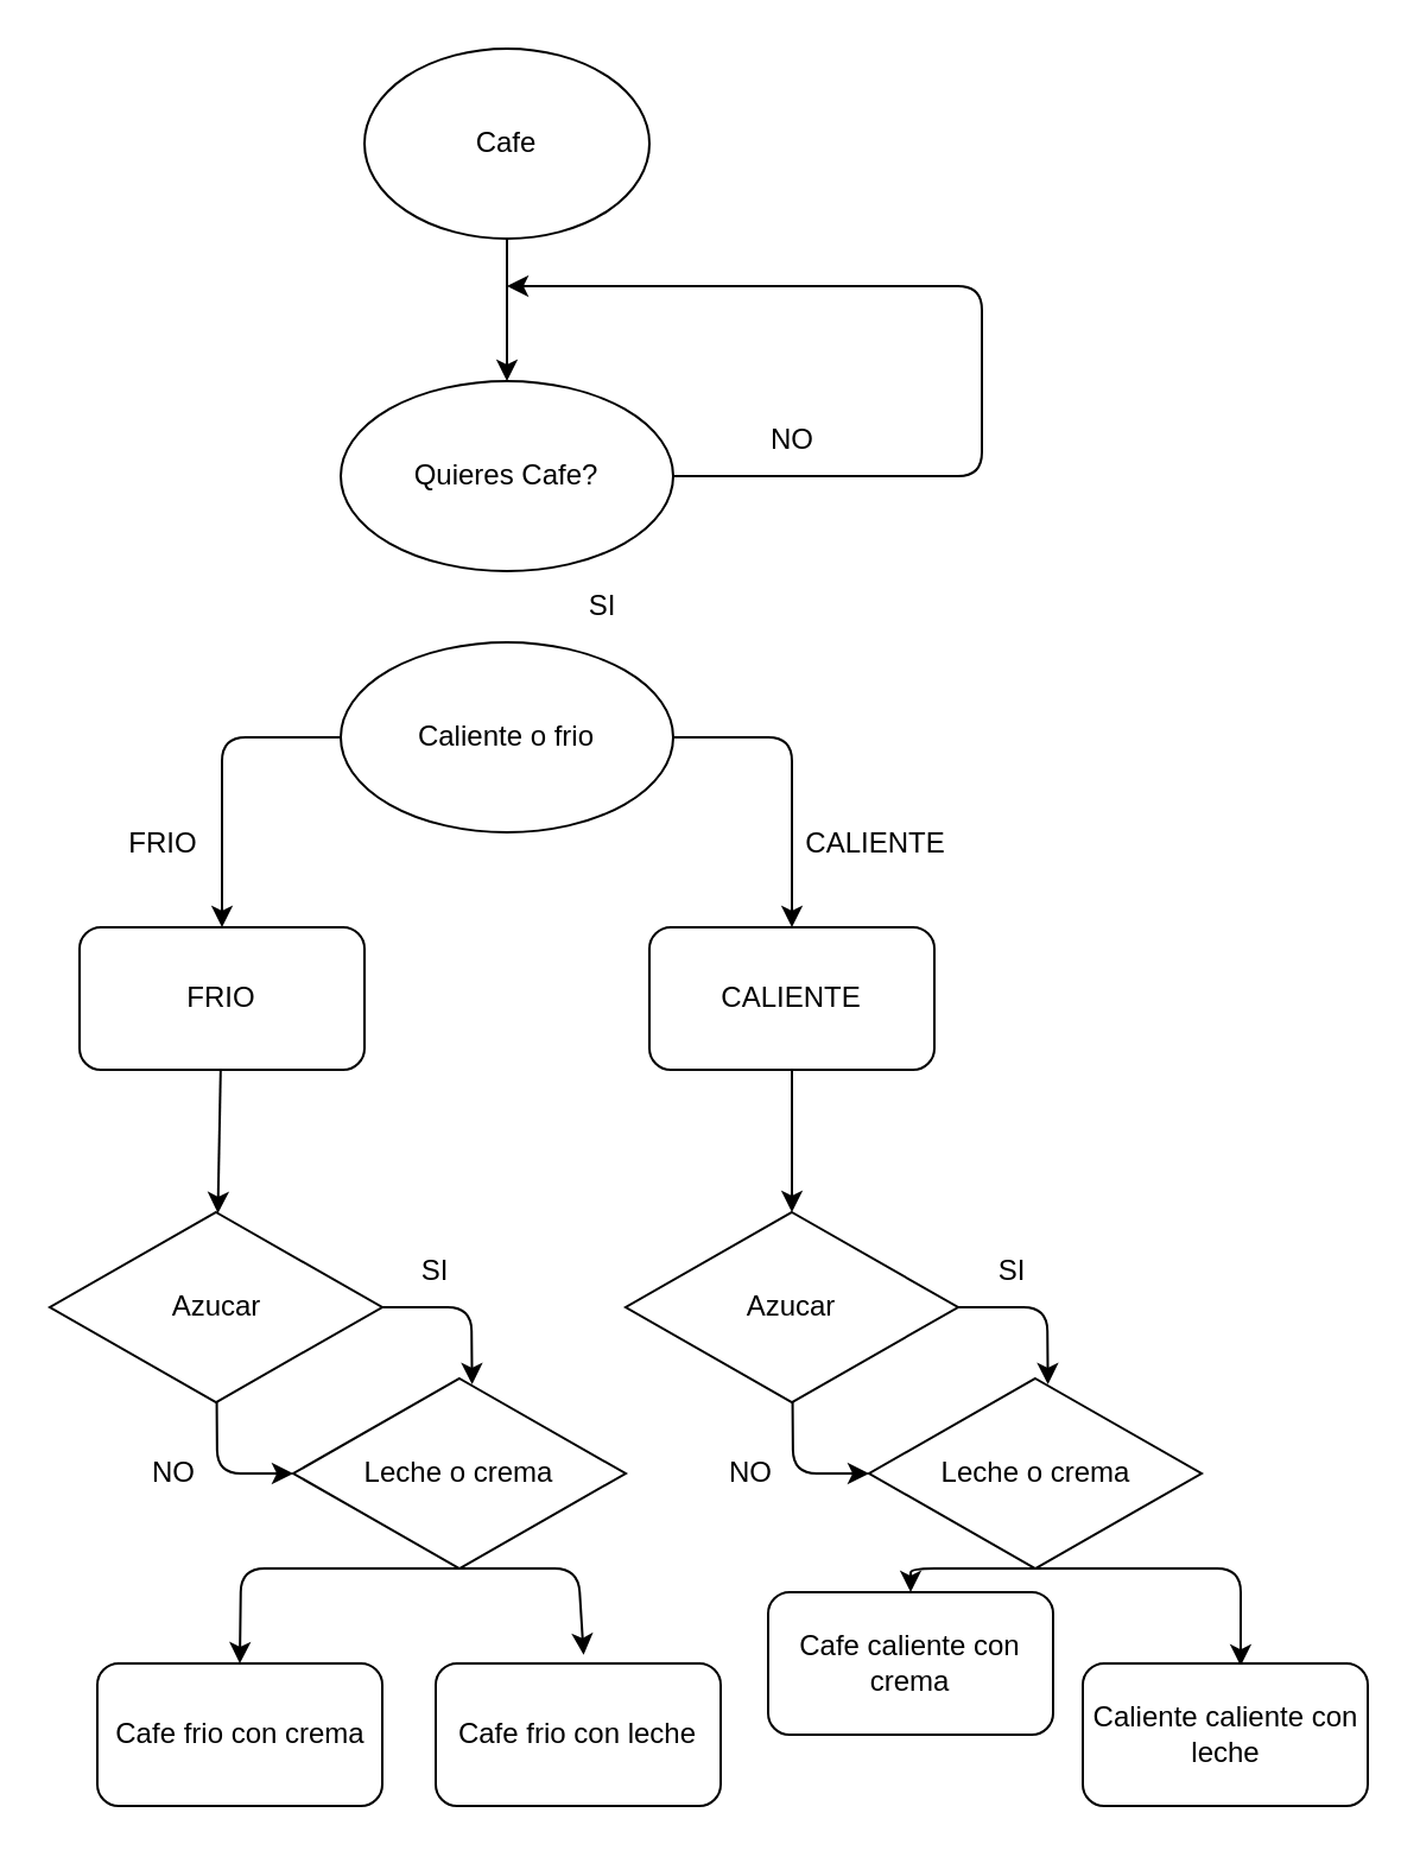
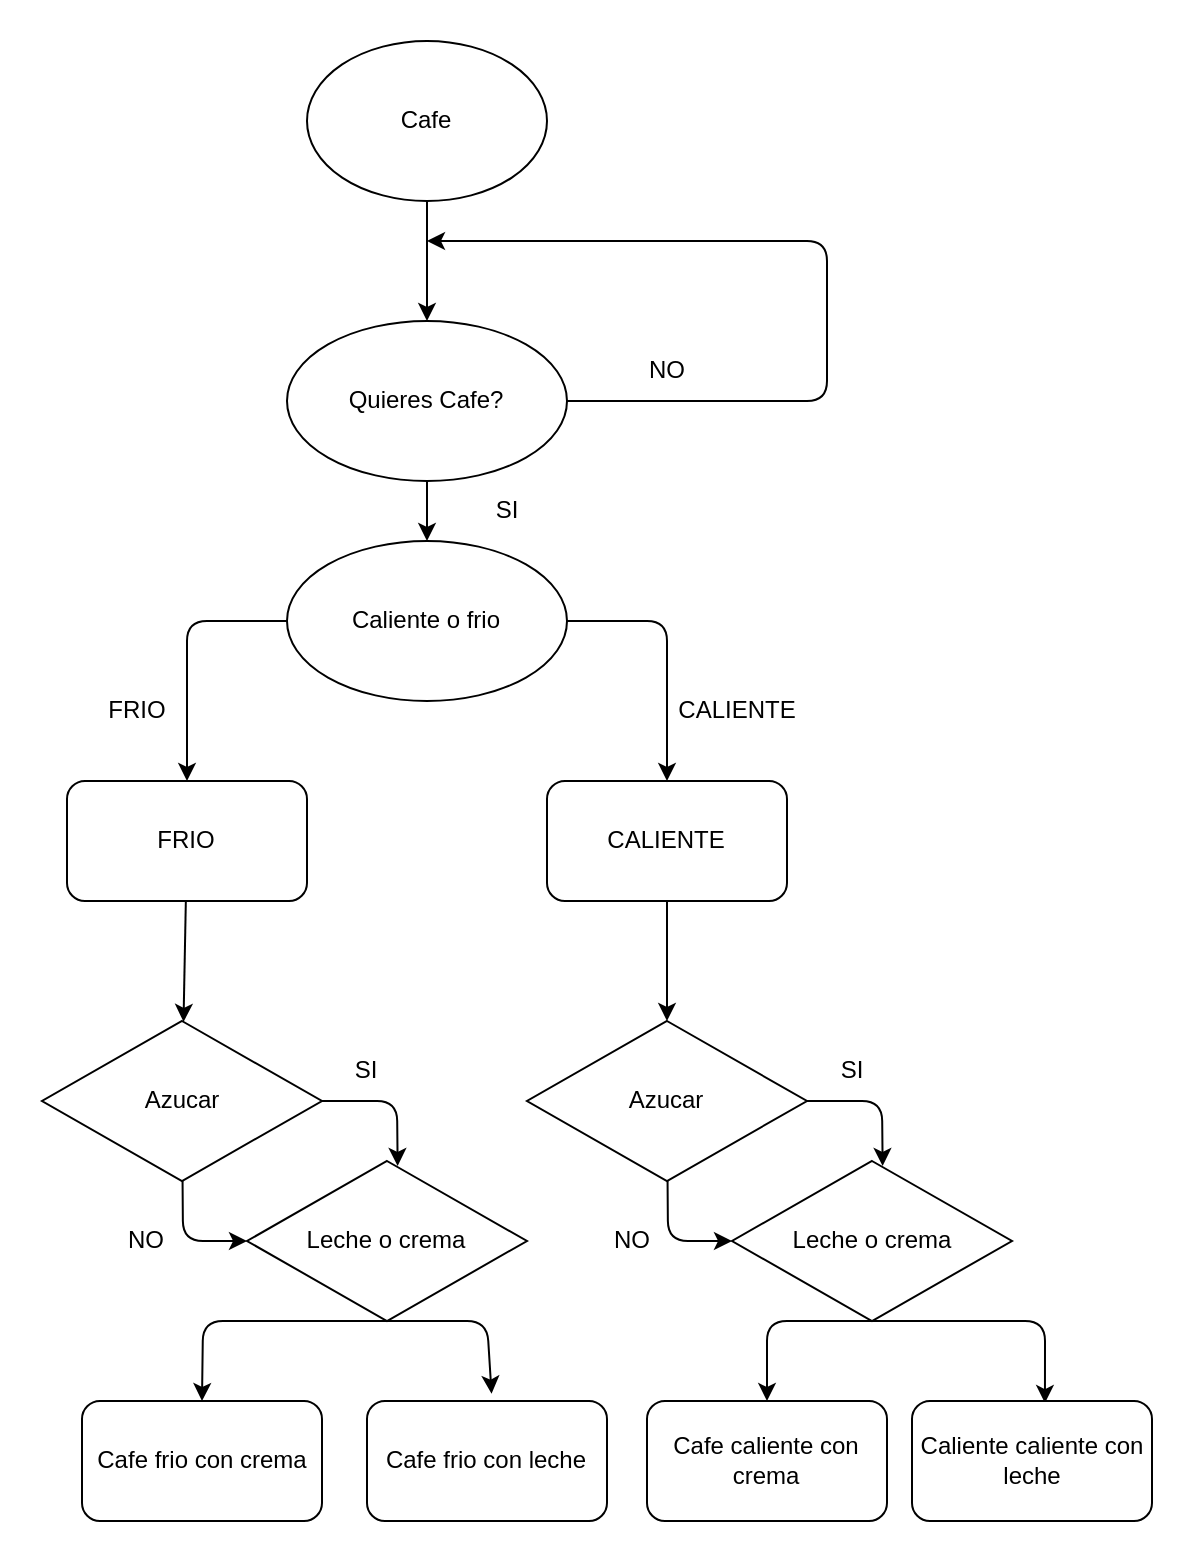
+ <mxCell id="5" value="" style="edgeStyle=none;html=1;" parent="1" source="6" target="9" edge="1"><mxGeometry relative="1" as="geometry" /></mxCell>
- <mxCell id="36" value="Cafe caliente con crema" style="rounded=1;whiteSpace=wrap;html=1;labelBackgroundColor=none;" parent="1" vertex="1"><mxGeometry x="323" y="670" width="120" height="60" as="geometry" /></mxCell>
+ <mxCell id="36" value="Cafe caliente con crema" style="rounded=1;whiteSpace=wrap;html=1;labelBackgroundColor=none;" parent="1" vertex="1"><mxGeometry x="323" y="700" width="120" height="60" as="geometry" /></mxCell>
